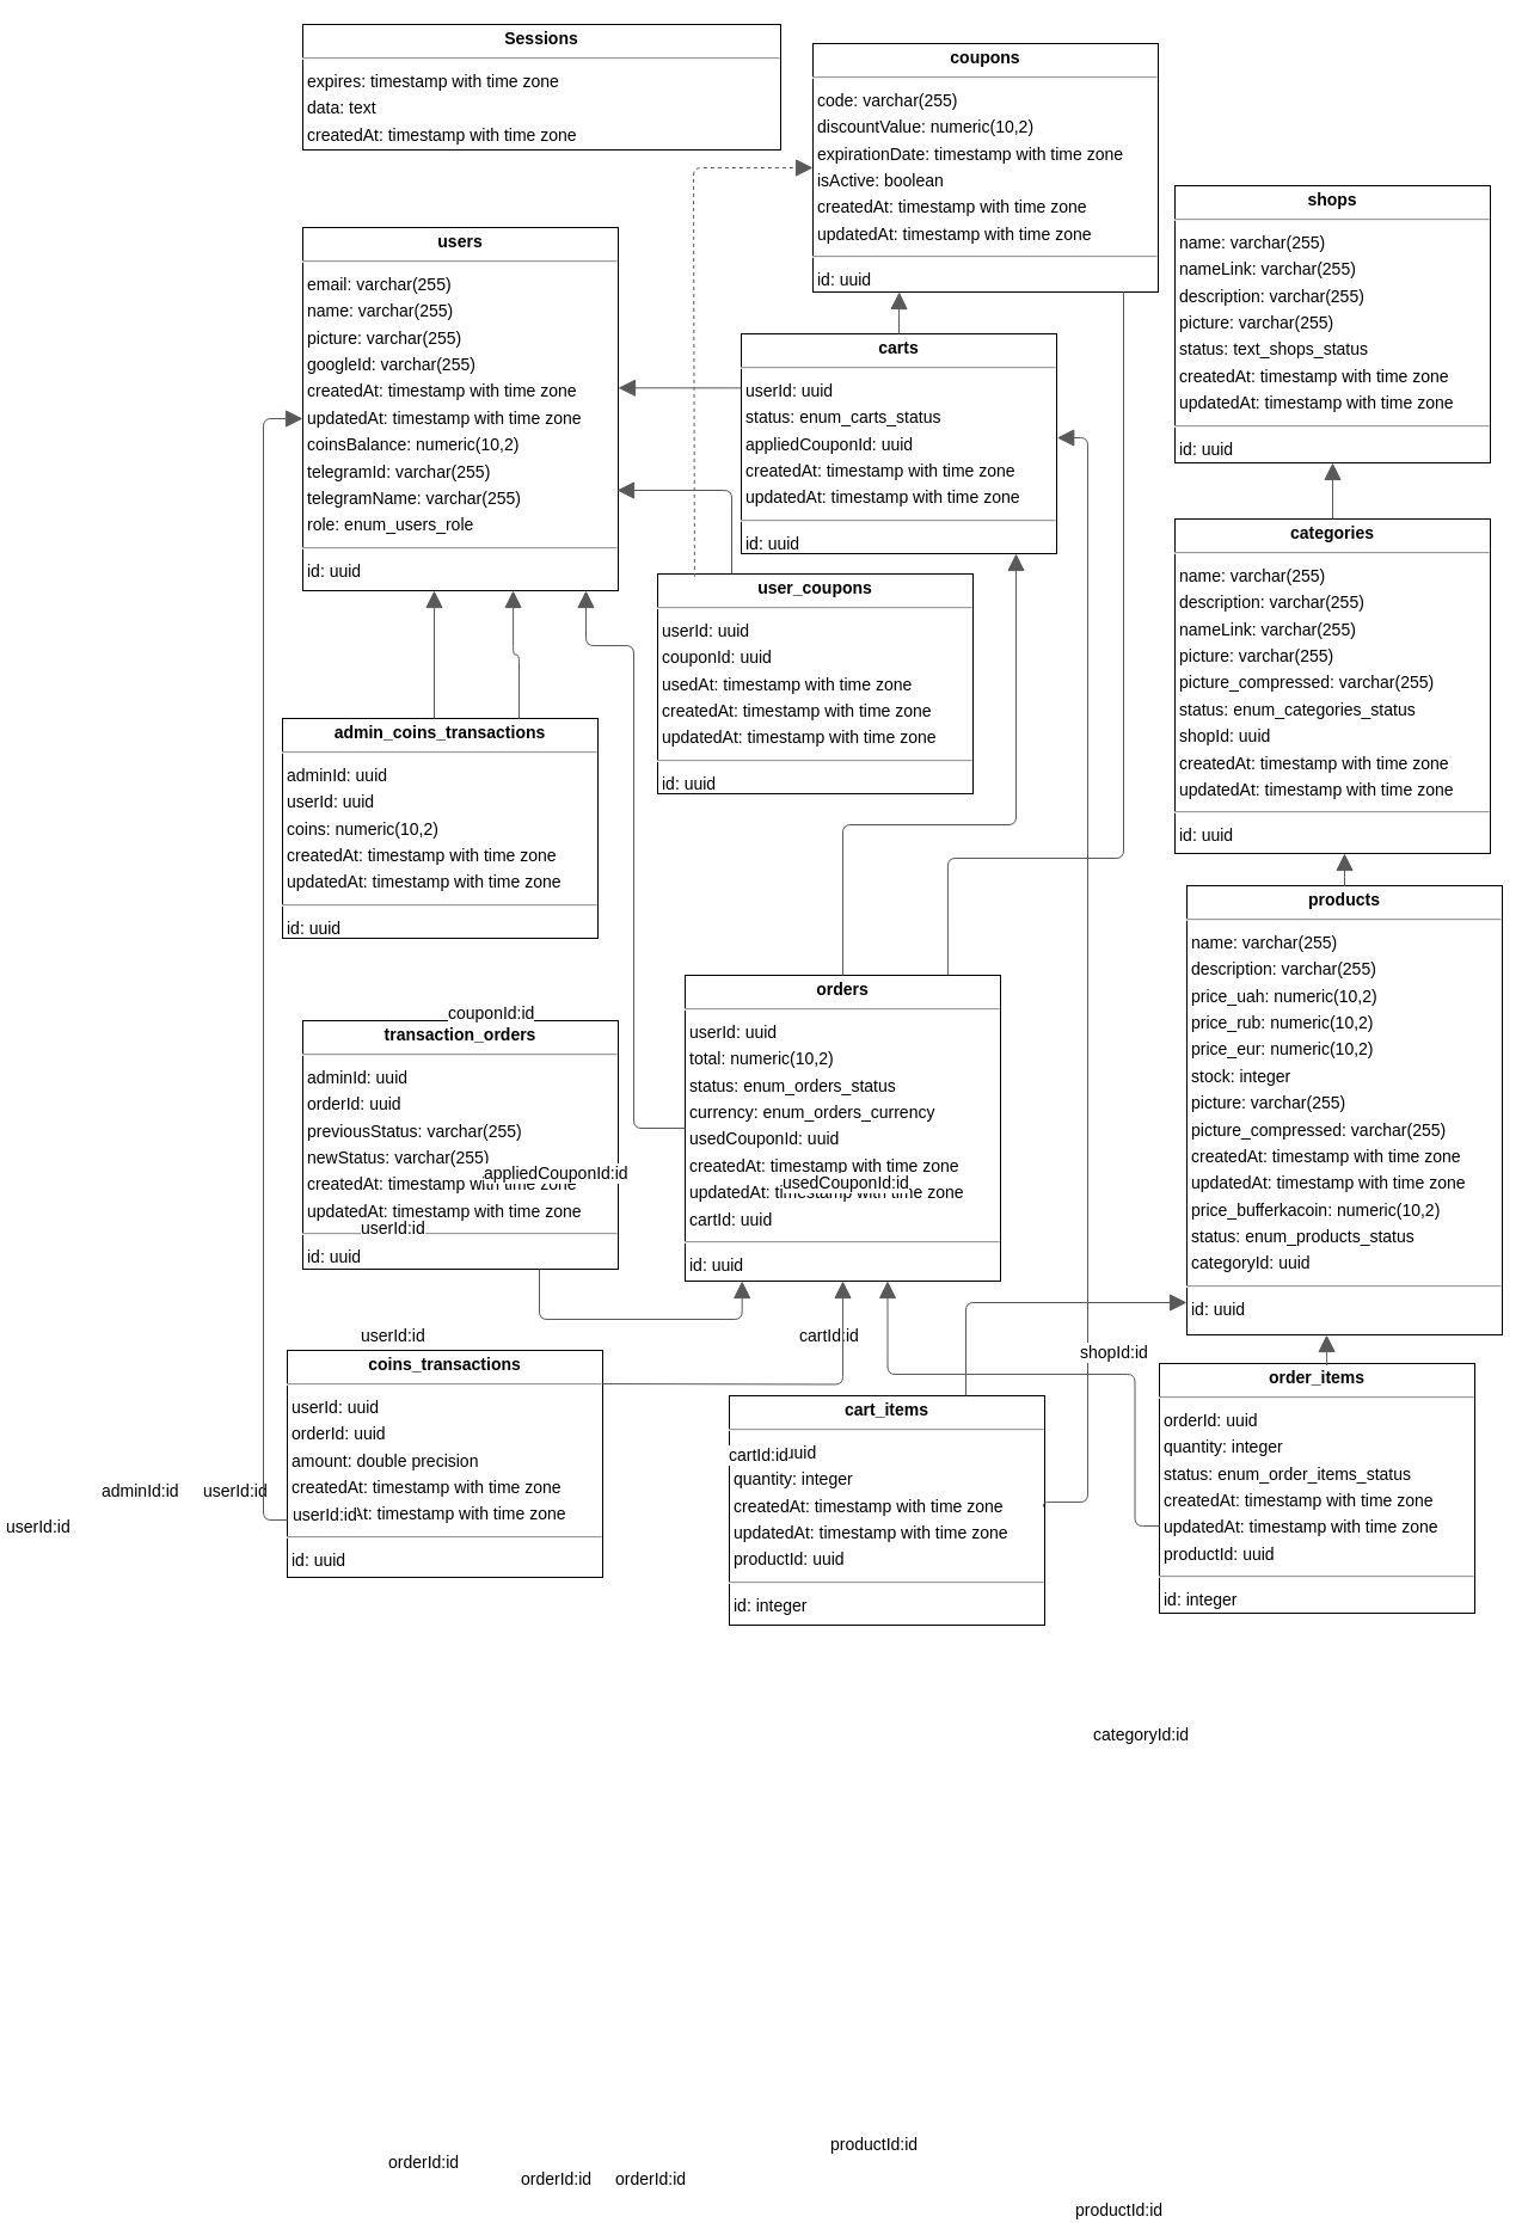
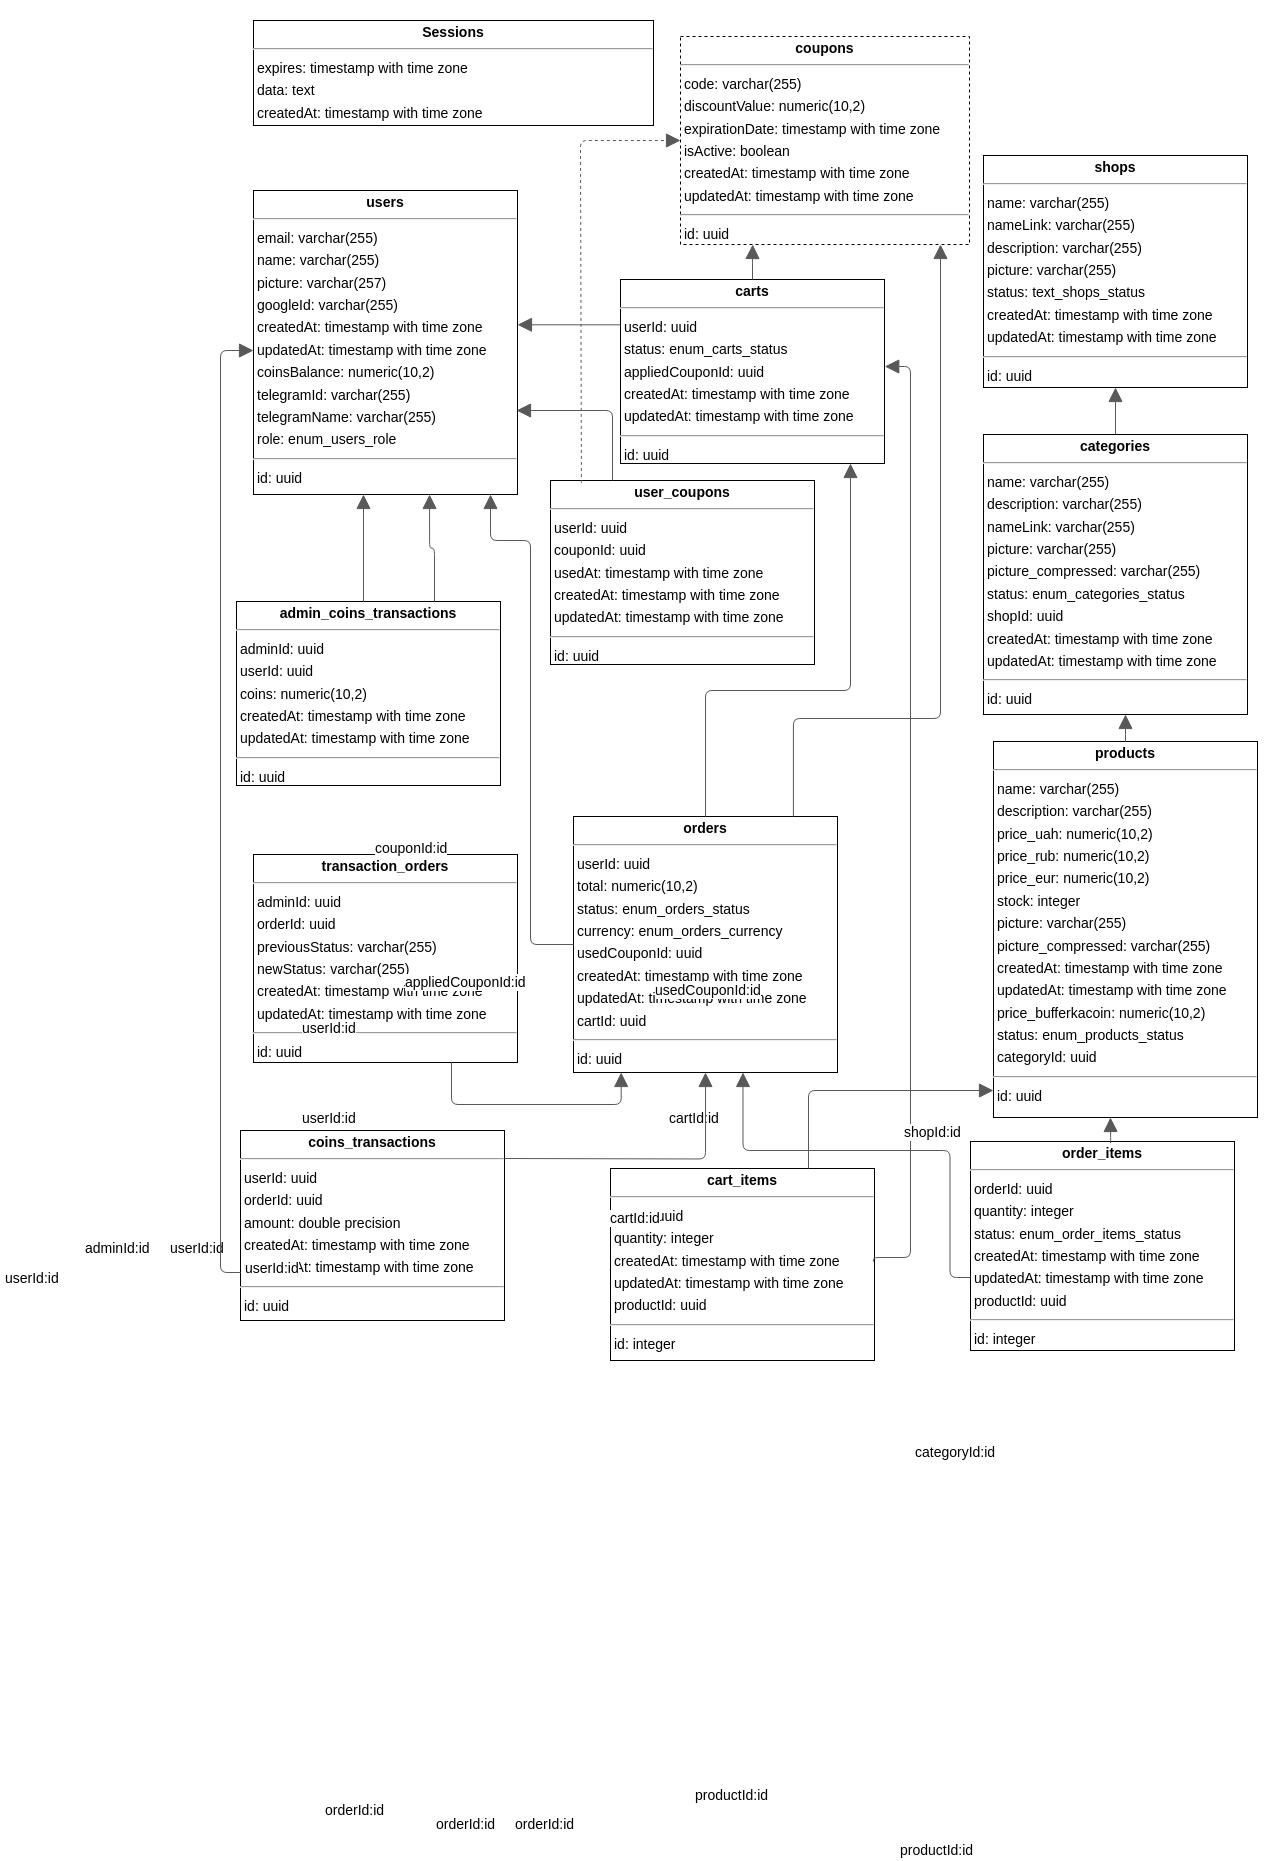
- <mxCell id="8" value="&lt;p style=&quot;margin:0px;margin-top:4px;text-align:center;&quot;&gt;&lt;b&gt;coupons&lt;/b&gt;&lt;/p&gt;&lt;hr&gt;&lt;p style=&quot;margin:0 0 0 4px;line-height:1.6;&quot;&gt; code: varchar(255)&lt;br&gt; discountValue: numeric(10,2)&lt;br&gt; expirationDate: timestamp with time zone&lt;br&gt; isActive: boolean&lt;br&gt; createdAt: timestamp with time zone&lt;br&gt; updatedAt: timestamp with time zone&lt;/p&gt;&lt;hr&gt;&lt;p style=&quot;margin:0 0 0 4px;line-height:1.6;&quot;&gt; id: uuid&lt;/p&gt;" style="verticalAlign=top;align=left;overflow=fill;fontSize=14;fontFamily=Helvetica;html=1;rounded=0;shadow=0;comic=0;labelBackgroundColor=none;strokeWidth=1;arcSize=13;fillOpacity=100;spacing=5;spacingRight=0;spacingLeft=0;" vertex="1" parent="1"><mxGeometry x="480" y="36" width="289" height="208" as="geometry" /></mxCell>
+ <mxCell id="8" value="&lt;p style=&quot;margin:0px;margin-top:4px;text-align:center;&quot;&gt;&lt;b&gt;coupons&lt;/b&gt;&lt;/p&gt;&lt;hr&gt;&lt;p style=&quot;margin:0 0 0 4px;line-height:1.6;&quot;&gt; code: varchar(255)&lt;br&gt; discountValue: numeric(10,2)&lt;br&gt; expirationDate: timestamp with time zone&lt;br&gt; isActive: boolean&lt;br&gt; createdAt: timestamp with time zone&lt;br&gt; updatedAt: timestamp with time zone&lt;/p&gt;&lt;hr&gt;&lt;p style=&quot;margin:0 0 0 4px;line-height:1.6;&quot;&gt; id: uuid&lt;/p&gt;" style="verticalAlign=top;align=left;overflow=fill;fontSize=14;fontFamily=Helvetica;html=1;rounded=0;shadow=0;comic=0;labelBackgroundColor=none;strokeWidth=1;arcSize=13;fillOpacity=100;spacing=5;spacingRight=0;spacingLeft=0;dashed=1;" vertex="1" parent="1"><mxGeometry x="480" y="36" width="289" height="208" as="geometry" /></mxCell>
- <mxCell id="40" value="" style="html=1;rounded=1;edgeStyle=orthogonalEdgeStyle;dashed=0;startArrow=none;endArrow=none;endSize=12;strokeColor=#595959;exitX=0.833;exitY=0.000;exitDx=0;exitDy=0;arcSize=13;fillOpacity=100;spacing=5;spacingRight=0;spacingLeft=0;fontSize=14;" edge="1" parent="1" source="10" target="8"><mxGeometry width="50" height="50" relative="1" as="geometry"><Array as="points"><mxPoint x="593" y="718" /><mxPoint x="740" y="718" /></Array></mxGeometry></mxCell>
+ <mxCell id="40" value="" style="html=1;rounded=1;edgeStyle=orthogonalEdgeStyle;dashed=0;startArrow=none;endArrow=block;endSize=12;strokeColor=#595959;exitX=0.833;exitY=0.000;exitDx=0;exitDy=0;arcSize=13;fillOpacity=100;spacing=5;spacingRight=0;spacingLeft=0;fontSize=14;" edge="1" parent="1" source="10" target="8"><mxGeometry width="50" height="50" relative="1" as="geometry"><Array as="points"><mxPoint x="593" y="718" /><mxPoint x="740" y="718" /></Array></mxGeometry></mxCell>
- <mxCell id="15" value="&lt;p style=&quot;margin:0px;margin-top:4px;text-align:center;&quot;&gt;&lt;b&gt;users&lt;/b&gt;&lt;/p&gt;&lt;hr&gt;&lt;p style=&quot;margin:0 0 0 4px;line-height:1.6;&quot;&gt; email: varchar(255)&lt;br&gt; name: varchar(255)&lt;br&gt; picture: varchar(255)&lt;br&gt; googleId: varchar(255)&lt;br&gt; createdAt: timestamp with time zone&lt;br&gt; updatedAt: timestamp with time zone&lt;br&gt; coinsBalance: numeric(10,2)&lt;br&gt; telegramId: varchar(255)&lt;br&gt; telegramName: varchar(255)&lt;br&gt; role: enum_users_role&lt;/p&gt;&lt;hr&gt;&lt;p style=&quot;margin:0 0 0 4px;line-height:1.6;&quot;&gt; id: uuid&lt;/p&gt;" style="verticalAlign=top;align=left;overflow=fill;fontSize=14;fontFamily=Helvetica;html=1;rounded=0;shadow=0;comic=0;labelBackgroundColor=none;strokeWidth=1;arcSize=13;fillOpacity=100;spacing=5;spacingRight=0;spacingLeft=0;" vertex="1" parent="1"><mxGeometry x="53" y="190" width="264" height="304" as="geometry" /></mxCell>
+ <mxCell id="15" value="&lt;p style=&quot;margin:0px;margin-top:4px;text-align:center;&quot;&gt;&lt;b&gt;users&lt;/b&gt;&lt;/p&gt;&lt;hr&gt;&lt;p style=&quot;margin:0 0 0 4px;line-height:1.6;&quot;&gt; email: varchar(255)&lt;br&gt; name: varchar(255)&lt;br&gt; picture: varchar(257)&lt;br&gt; googleId: varchar(255)&lt;br&gt; createdAt: timestamp with time zone&lt;br&gt; updatedAt: timestamp with time zone&lt;br&gt; coinsBalance: numeric(10,2)&lt;br&gt; telegramId: varchar(255)&lt;br&gt; telegramName: varchar(255)&lt;br&gt; role: enum_users_role&lt;/p&gt;&lt;hr&gt;&lt;p style=&quot;margin:0 0 0 4px;line-height:1.6;&quot;&gt; id: uuid&lt;/p&gt;" style="verticalAlign=top;align=left;overflow=fill;fontSize=14;fontFamily=Helvetica;html=1;rounded=0;shadow=0;comic=0;labelBackgroundColor=none;strokeWidth=1;arcSize=13;fillOpacity=100;spacing=5;spacingRight=0;spacingLeft=0;" vertex="1" parent="1"><mxGeometry x="53" y="190" width="264" height="304" as="geometry" /></mxCell>
